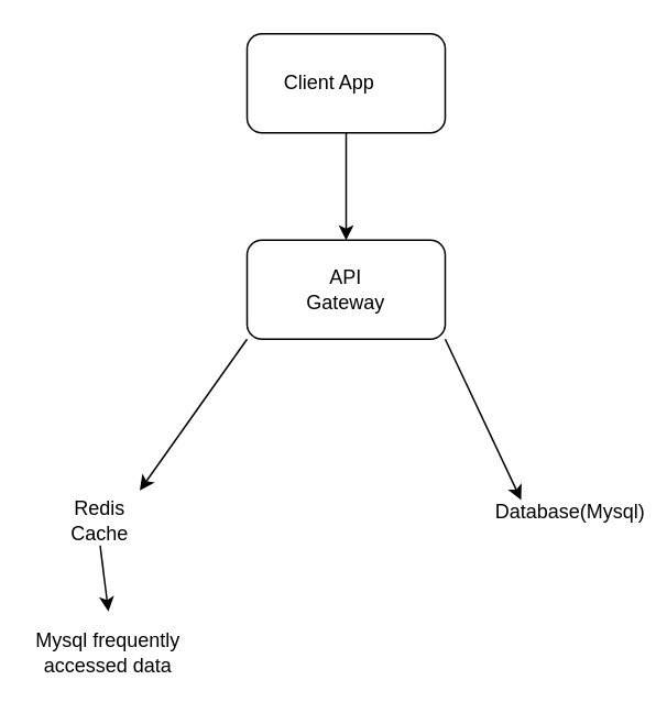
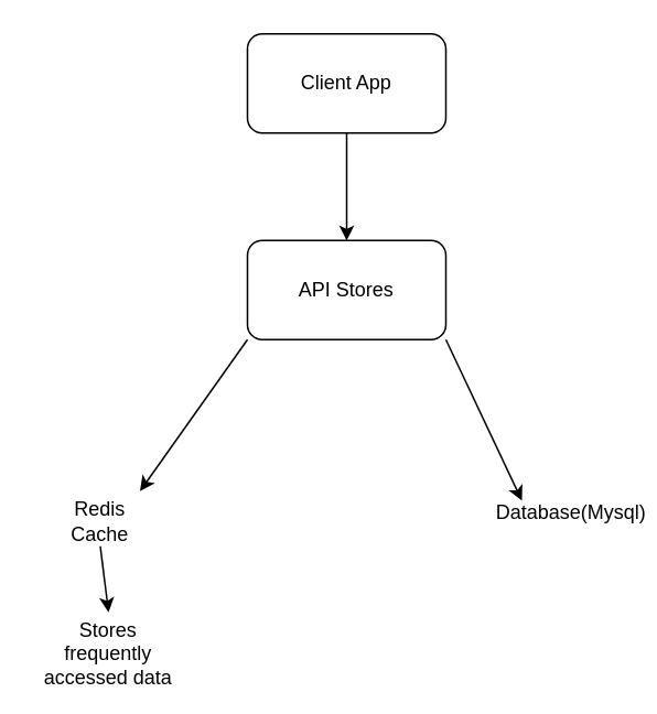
- <mxCell id="3" value="Client App" style="text;html=1;whiteSpace=wrap;strokeColor=none;fillColor=none;align=center;verticalAlign=middle;rounded=0;" vertex="1" parent="1"><mxGeometry x="169" y="35" width="60" height="30" as="geometry" /></mxCell>
+ <mxCell id="3" value="Client App" style="text;html=1;whiteSpace=wrap;strokeColor=none;fillColor=none;align=center;verticalAlign=middle;rounded=0;" vertex="1" parent="1"><mxGeometry x="179" y="35" width="60" height="30" as="geometry" /></mxCell>
- <mxCell id="5" value="API Gateway" style="text;html=1;whiteSpace=wrap;strokeColor=none;fillColor=none;align=center;verticalAlign=middle;rounded=0;" vertex="1" parent="1"><mxGeometry x="179" y="160" width="60" height="30" as="geometry" /></mxCell>
+ <mxCell id="5" value="API Stores" style="text;html=1;whiteSpace=wrap;strokeColor=none;fillColor=none;align=center;verticalAlign=middle;rounded=0;" vertex="1" parent="1"><mxGeometry x="179" y="160" width="60" height="30" as="geometry" /></mxCell>
- <mxCell id="10" value="Mysql frequently accessed data" style="text;html=1;whiteSpace=wrap;strokeColor=none;fillColor=none;align=center;verticalAlign=middle;rounded=0;" vertex="1" parent="1"><mxGeometry x="20" y="380" width="90" height="30" as="geometry" /></mxCell>
+ <mxCell id="10" value="Stores frequently accessed data" style="text;html=1;whiteSpace=wrap;strokeColor=none;fillColor=none;align=center;verticalAlign=middle;rounded=0;" vertex="1" parent="1"><mxGeometry x="20" y="380" width="90" height="30" as="geometry" /></mxCell>
